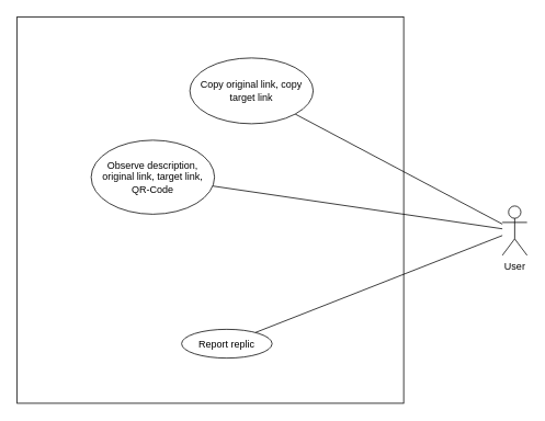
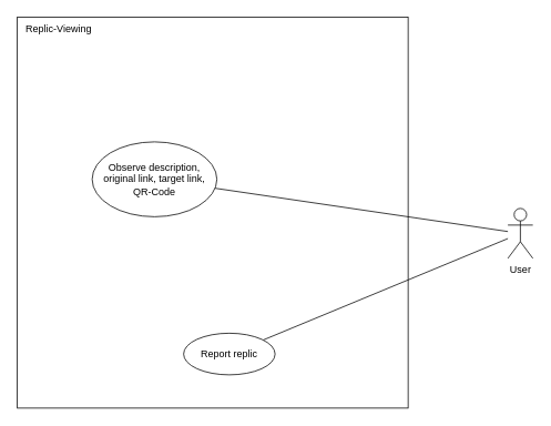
+ <mxCell id="3" value="Replic-Viewing" style="text;html=1;align=center;verticalAlign=middle;whiteSpace=wrap;rounded=0;" vertex="1" parent="1"><mxGeometry x="20" y="20" width="100" height="30" as="geometry" /></mxCell>
- <mxCell id="9" value="Copy original link, copy target link" style="ellipse;whiteSpace=wrap;html=1;spacingLeft=2;spacingRight=2;" vertex="1" parent="1"><mxGeometry x="230" y="70" width="150" height="80" as="geometry" /></mxCell>
- <mxCell id="6" style="rounded=0;orthogonalLoop=1;jettySize=auto;html=1;endArrow=none;endFill=0;" edge="1" parent="1" source="8" target="9"><mxGeometry relative="1" as="geometry" /></mxCell>
- <mxCell id="10" value="Report replic" style="ellipse;whiteSpace=wrap;html=1;spacingLeft=2;spacingRight=2;" vertex="1" parent="1"><mxGeometry x="220" y="400" width="110" height="35" as="geometry" /></mxCell>
+ <mxCell id="10" value="Report replic" style="ellipse;whiteSpace=wrap;html=1;spacingLeft=2;spacingRight=2;" vertex="1" parent="1"><mxGeometry x="220" y="400" width="110" height="50" as="geometry" /></mxCell>
